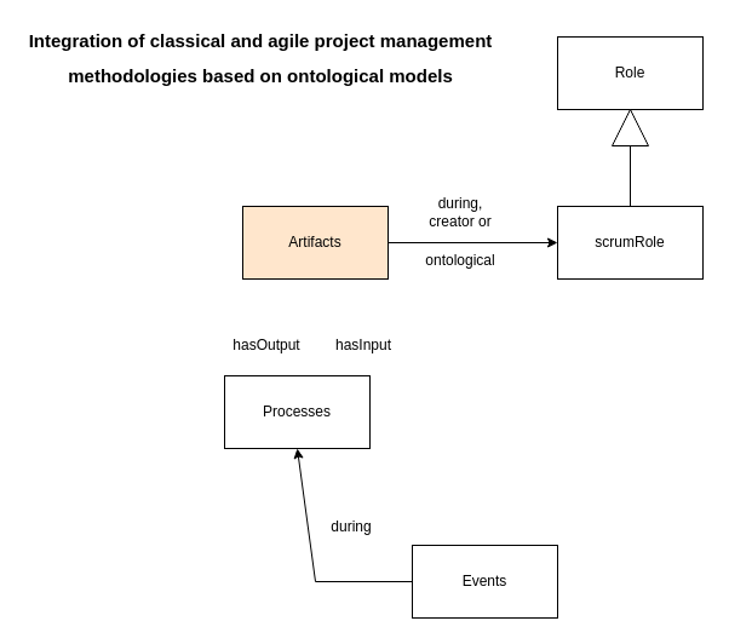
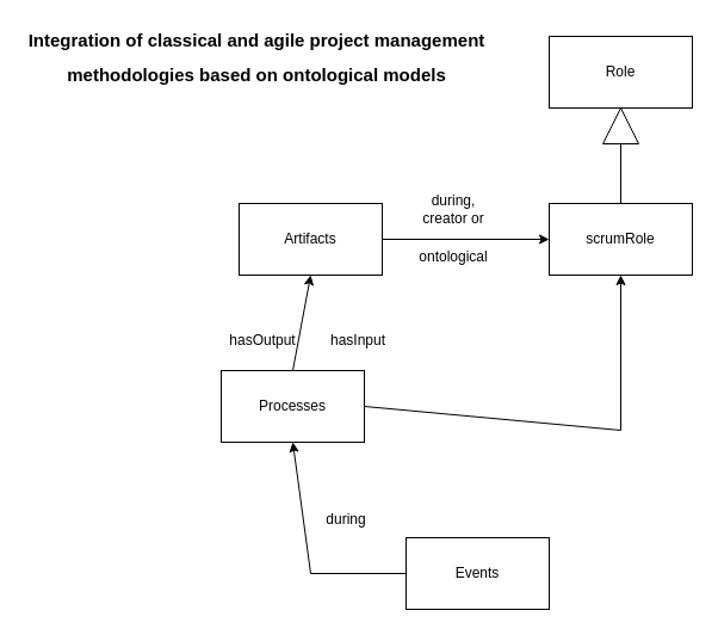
- <mxCell id="2" value="Artifacts" style="rounded=0;whiteSpace=wrap;html=1;fillColor=#ffe6cc;" vertex="1" parent="1"><mxGeometry x="200" y="160" width="120" height="60" as="geometry" /></mxCell>
+ <mxCell id="2" value="Artifacts" style="rounded=0;whiteSpace=wrap;html=1;" vertex="1" parent="1"><mxGeometry x="200" y="160" width="120" height="60" as="geometry" /></mxCell>
+ <mxCell id="11" value="" style="endArrow=classic;html=1;rounded=0;entryX=0.5;entryY=1;entryDx=0;entryDy=0;exitX=0.5;exitY=0;exitDx=0;exitDy=0;" edge="1" parent="1" source="10" target="2"><mxGeometry width="50" height="50" relative="1" as="geometry"><mxPoint x="380" y="160" as="sourcePoint" /><mxPoint x="330" y="210" as="targetPoint" /></mxGeometry></mxCell>
+ <mxCell id="14" value="" style="endArrow=classic;html=1;rounded=0;exitX=1;exitY=0.5;exitDx=0;exitDy=0;entryX=0.5;entryY=1;entryDx=0;entryDy=0;" edge="1" parent="1" source="10" target="3"><mxGeometry width="50" height="50" relative="1" as="geometry"><mxPoint x="330" y="210" as="sourcePoint" /><mxPoint x="380" y="160" as="targetPoint" /><Array as="points"><mxPoint x="520" y="350" /></Array></mxGeometry></mxCell>
